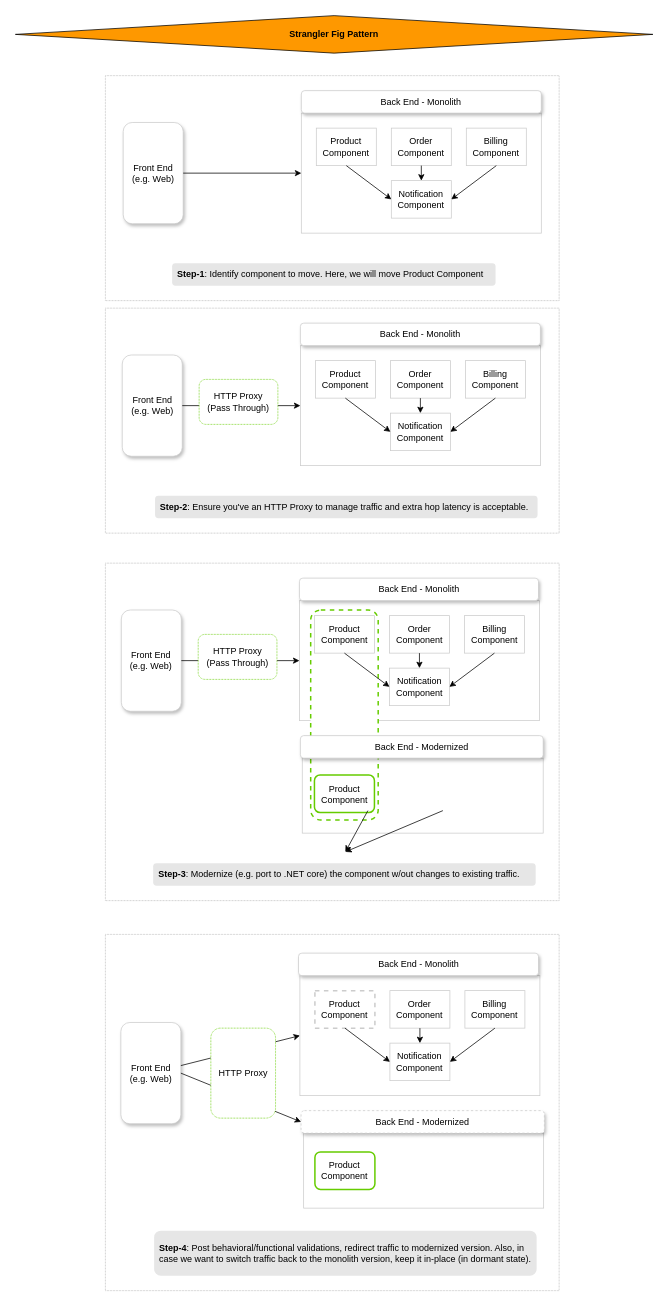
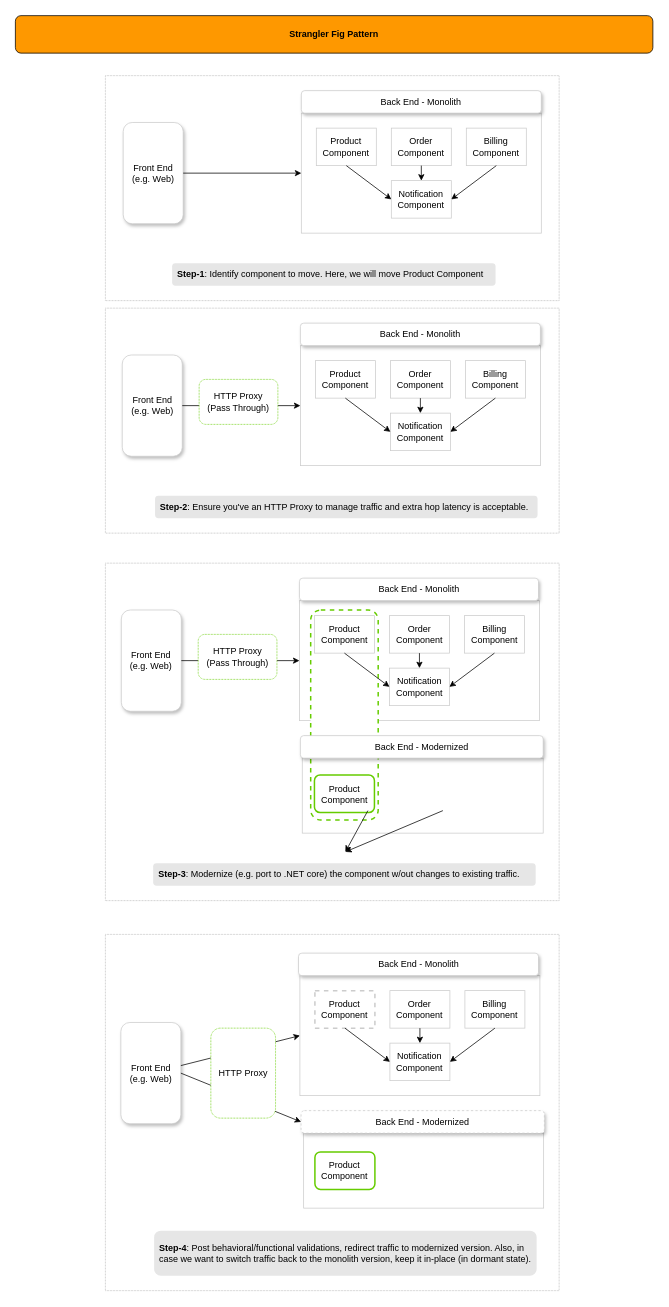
- <mxCell id="9" value="Strangler Fig Pattern" style="rhombus;whiteSpace=wrap;html=1;fontStyle=1;fillColor=#FE9800;" vertex="1" parent="1"><mxGeometry width="850" height="50" as="geometry" x="20" y="20" /></mxCell>
+ <mxCell id="9" value="Strangler Fig Pattern" style="rounded=1;whiteSpace=wrap;html=1;fontStyle=1;fillColor=#FE9800;" vertex="1" parent="1"><mxGeometry width="850" height="50" as="geometry" x="20" y="20" /></mxCell>
